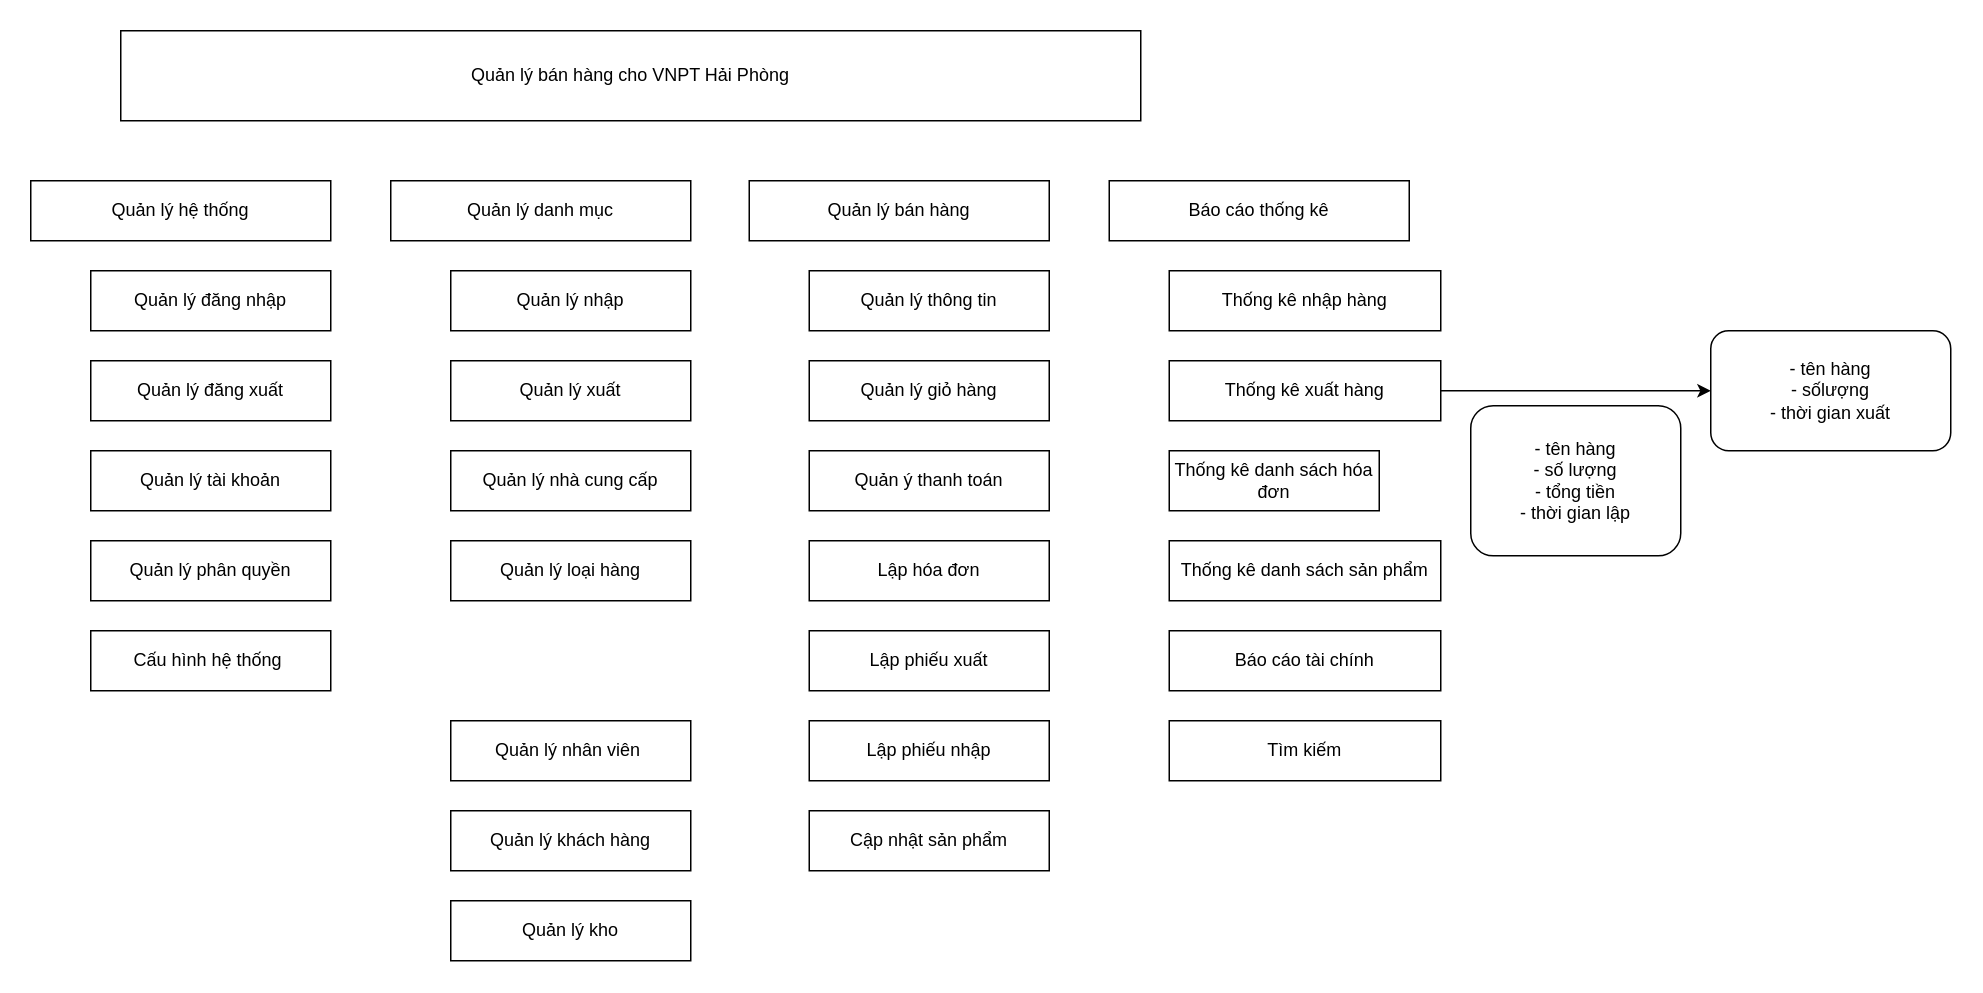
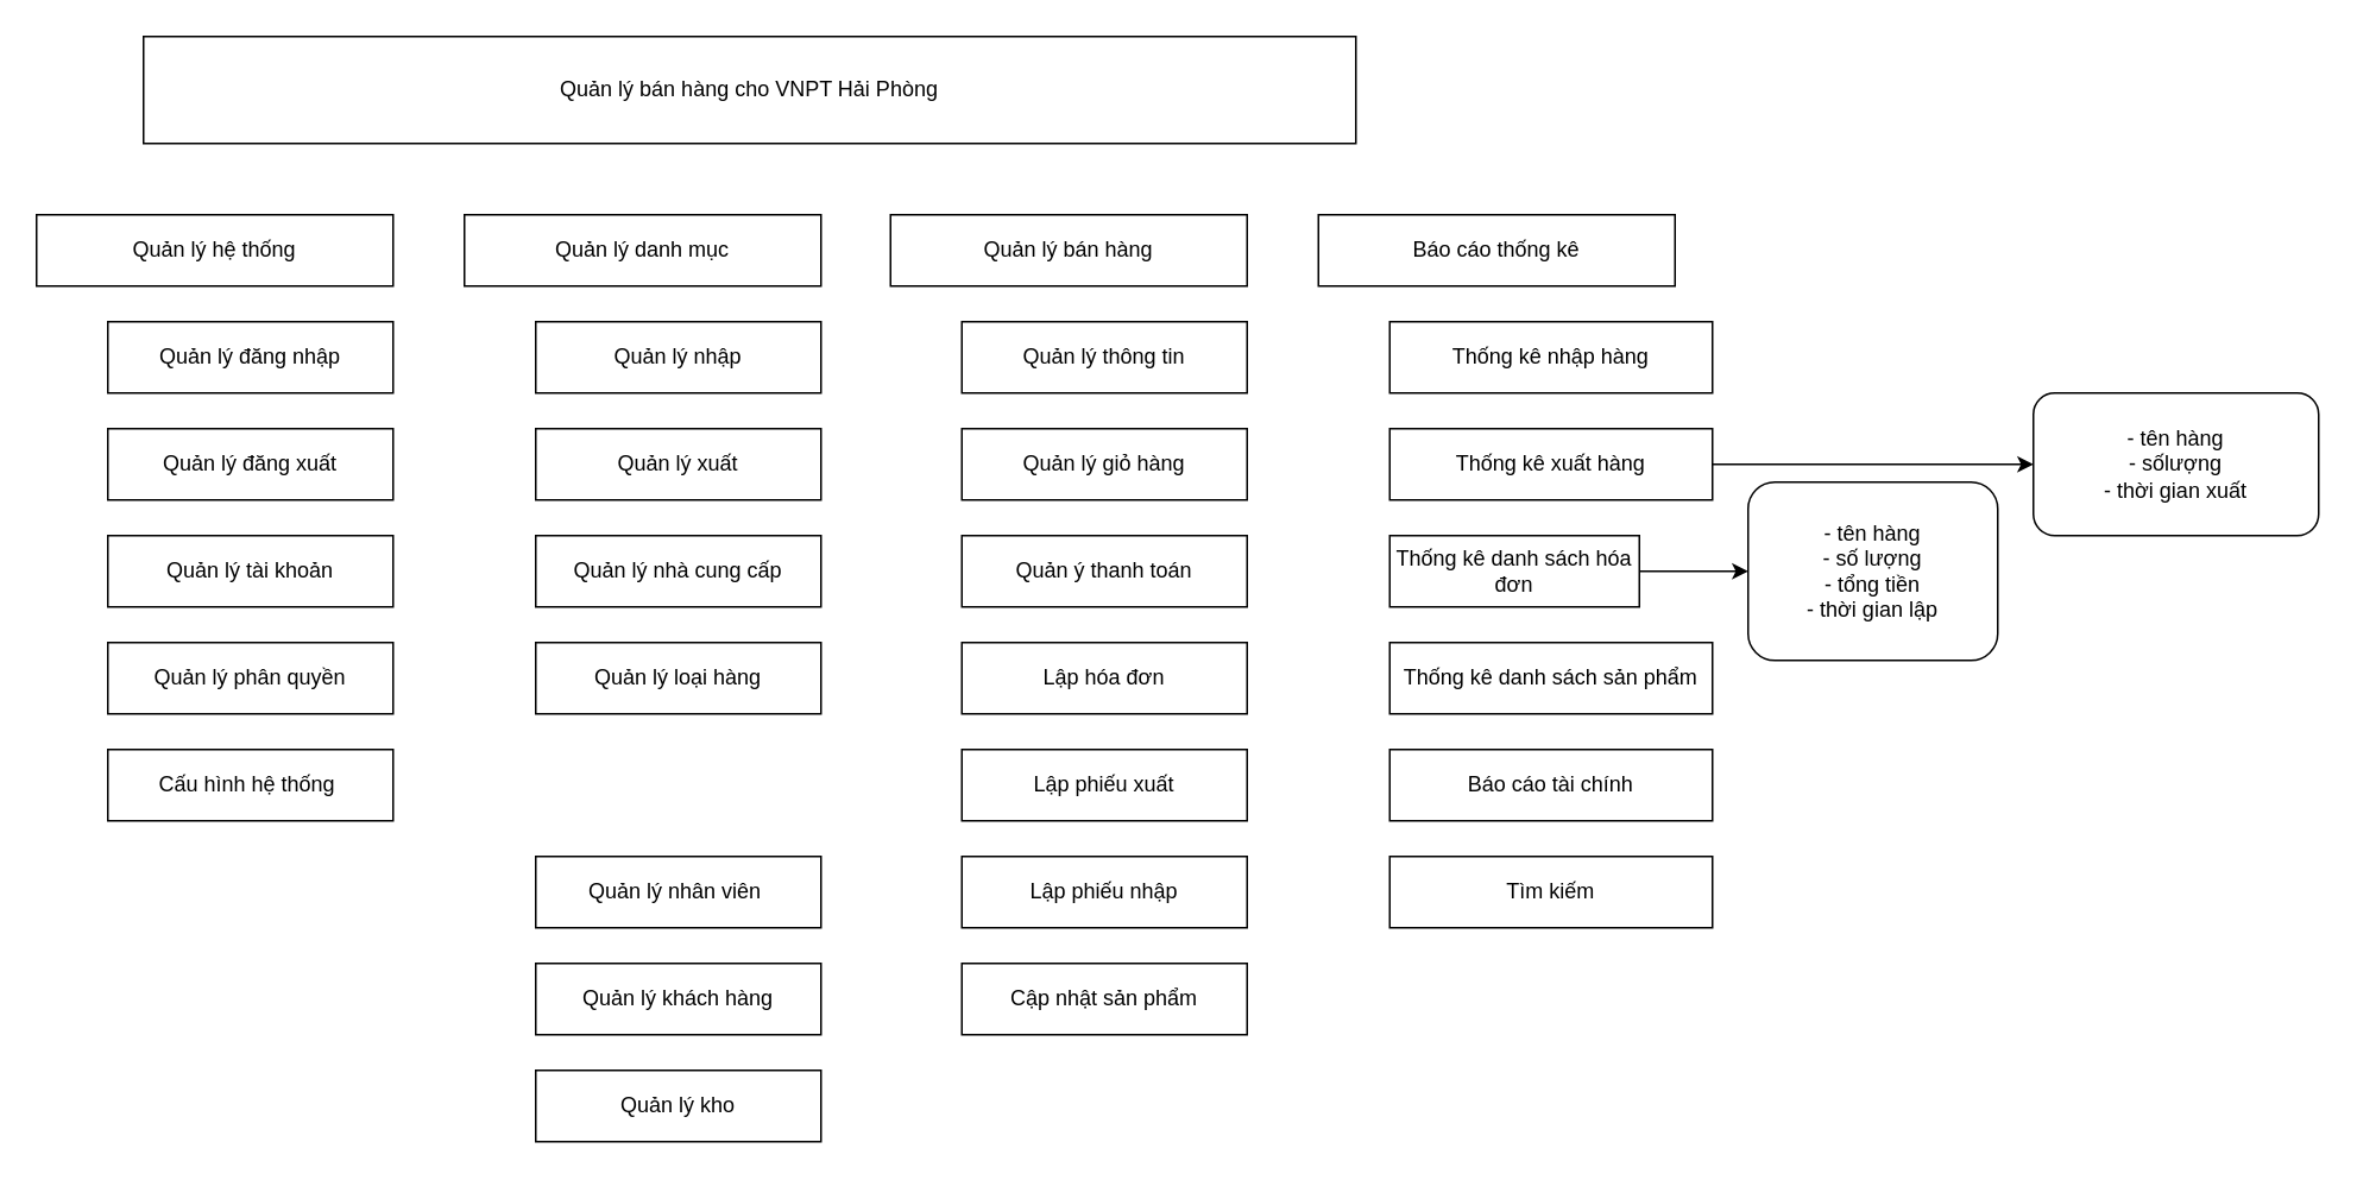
+ <mxCell id="20" style="edgeStyle=orthogonalEdgeStyle;rounded=0;orthogonalLoop=1;jettySize=auto;html=1;exitX=1;exitY=0.5;exitDx=0;exitDy=0;" edge="1" parent="1" source="21" target="34"><mxGeometry relative="1" as="geometry"><mxPoint x="1020" y="319.588" as="targetPoint" /></mxGeometry></mxCell>
